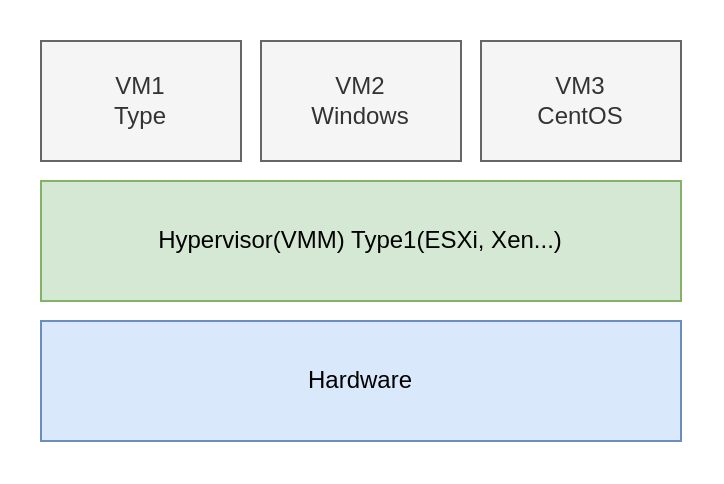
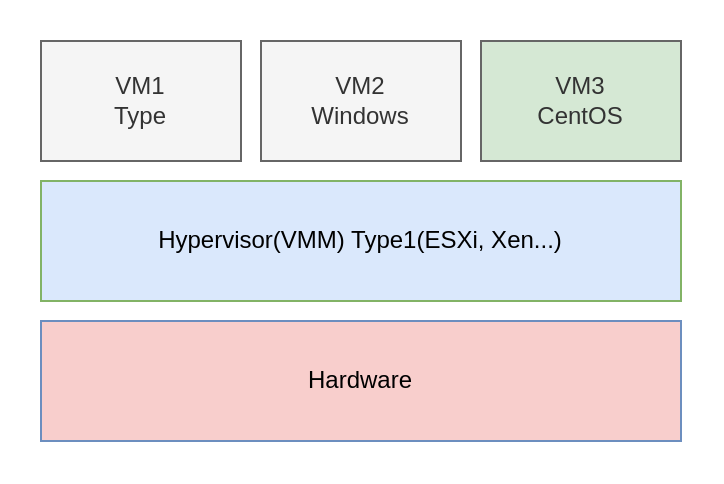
- <mxCell id="7" value="VM3&lt;br&gt;CentOS" style="rounded=0;whiteSpace=wrap;html=1;fillColor=#f5f5f5;strokeColor=#666666;fontColor=#333333;" vertex="1" parent="2"><mxGeometry x="220" width="100" height="60" as="geometry" /></mxCell>
+ <mxCell id="7" value="VM3&lt;br&gt;CentOS" style="rounded=0;whiteSpace=wrap;html=1;fillColor=#d5e8d4;strokeColor=#666666;fontColor=#333333;" vertex="1" parent="2"><mxGeometry x="220" width="100" height="60" as="geometry" /></mxCell>
- <mxCell id="4" value="Hypervisor(VMM) Type1(ESXi, Xen...)" style="rounded=0;whiteSpace=wrap;html=1;fillColor=#d5e8d4;strokeColor=#82b366;" vertex="1" parent="2"><mxGeometry y="70" width="320" height="60" as="geometry" /></mxCell>
+ <mxCell id="4" value="Hypervisor(VMM) Type1(ESXi, Xen...)" style="rounded=0;whiteSpace=wrap;html=1;fillColor=#dae8fc;strokeColor=#82b366;" vertex="1" parent="2"><mxGeometry y="70" width="320" height="60" as="geometry" /></mxCell>
- <mxCell id="3" value="Hardware" style="rounded=0;whiteSpace=wrap;html=1;fillColor=#dae8fc;strokeColor=#6c8ebf;" vertex="1" parent="2"><mxGeometry y="140" width="320" height="60" as="geometry" /></mxCell>
+ <mxCell id="3" value="Hardware" style="rounded=0;whiteSpace=wrap;html=1;fillColor=#f8cecc;strokeColor=#6c8ebf;" vertex="1" parent="2"><mxGeometry y="140" width="320" height="60" as="geometry" /></mxCell>
